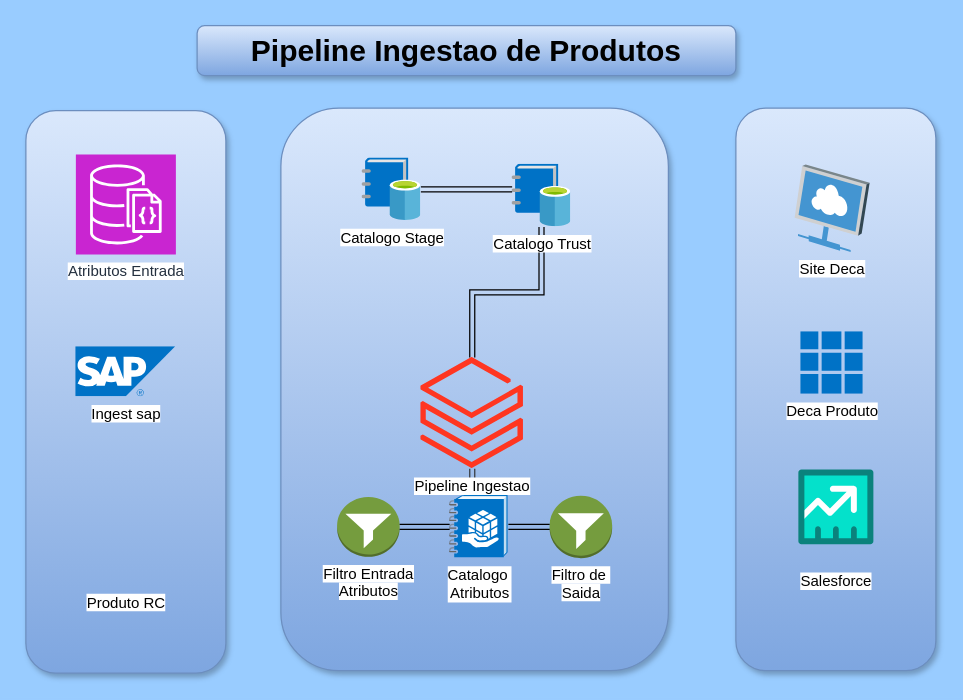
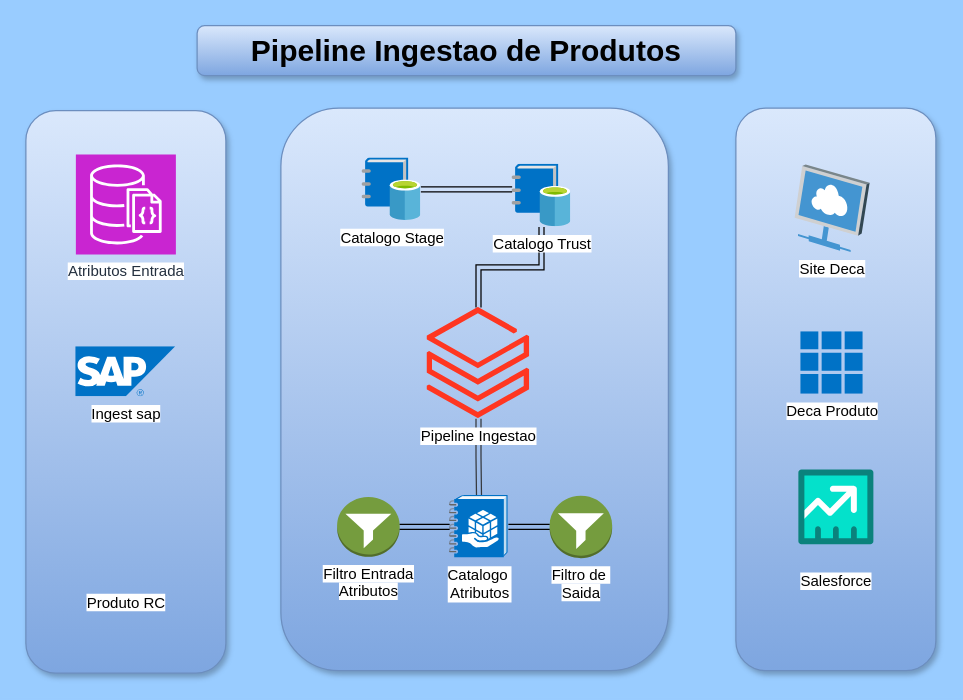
- <mxCell id="12" value="Pipeline Ingestao" style="image;aspect=fixed;html=1;points=[];align=center;fontSize=12;image=img/lib/azure2/analytics/Azure_Databricks.svg;" vertex="1" parent="8"><mxGeometry x="112" y="199.5" width="82.19" height="89" as="geometry" /></mxCell>
+ <mxCell id="12" value="Pipeline Ingestao" style="image;aspect=fixed;html=1;points=[];align=center;fontSize=12;image=img/lib/azure2/analytics/Azure_Databricks.svg;" vertex="1" parent="8"><mxGeometry x="117" y="159.5" width="82.19" height="89" as="geometry" /></mxCell>
